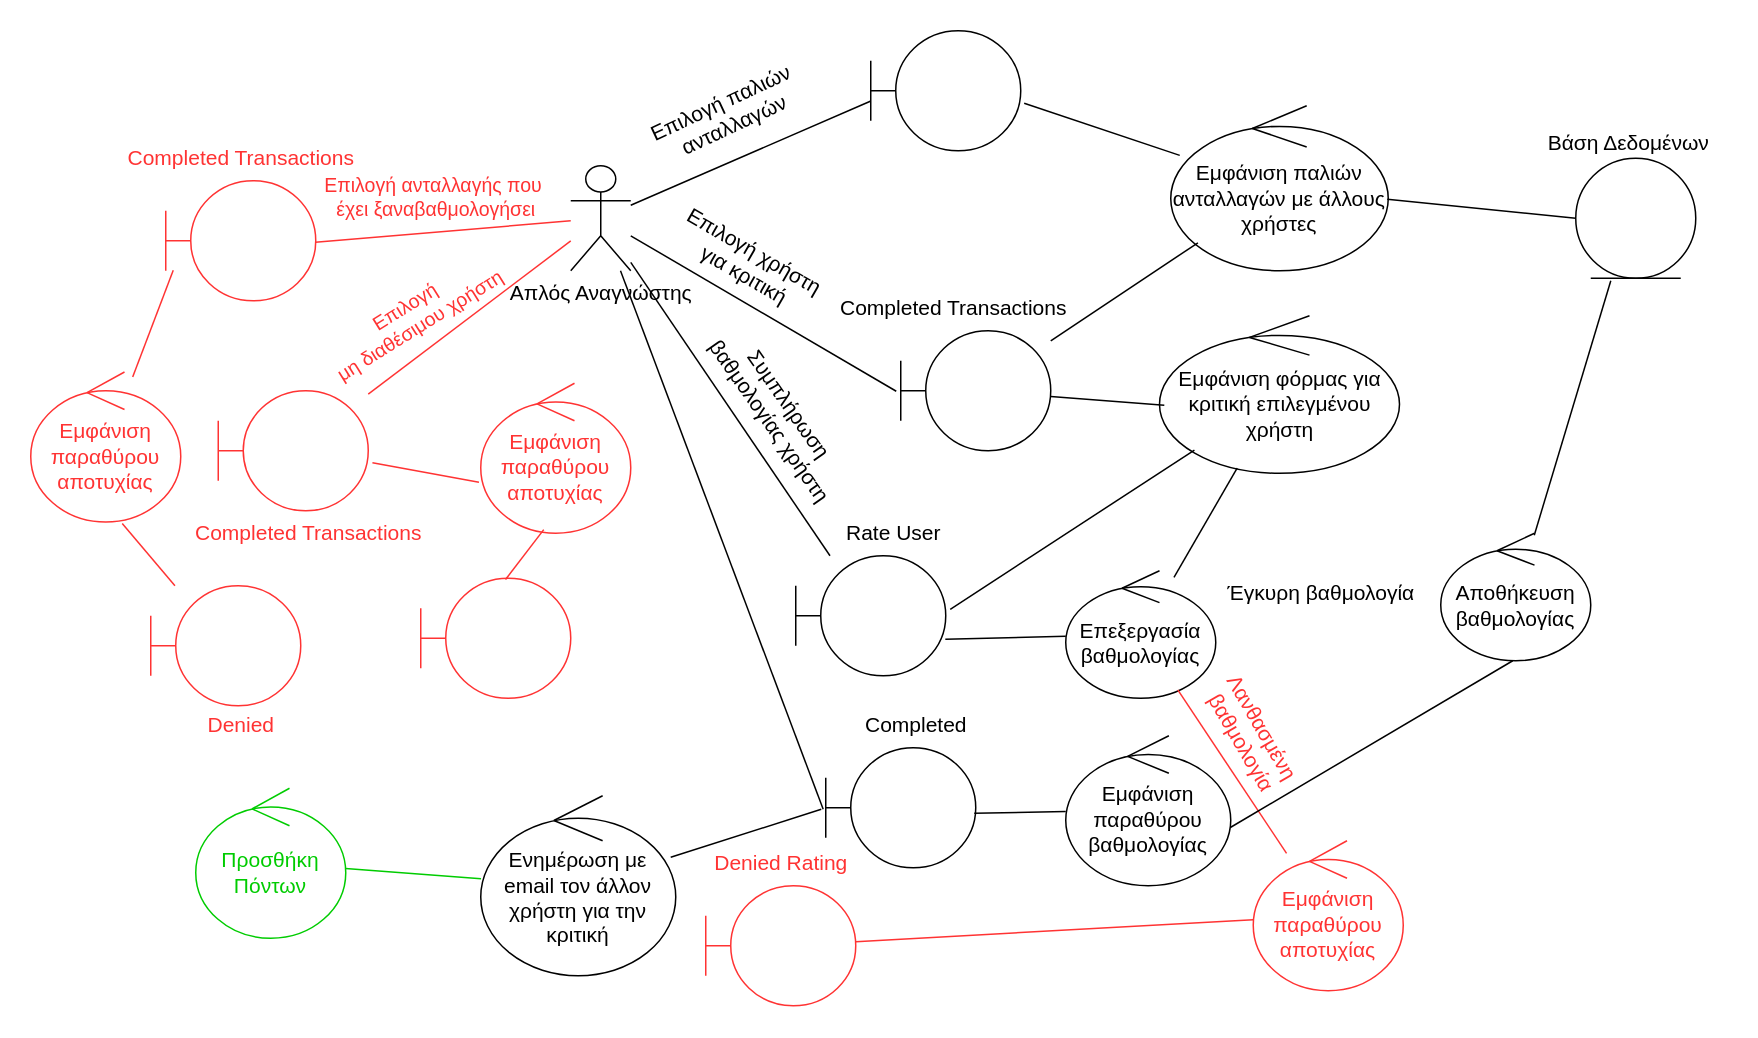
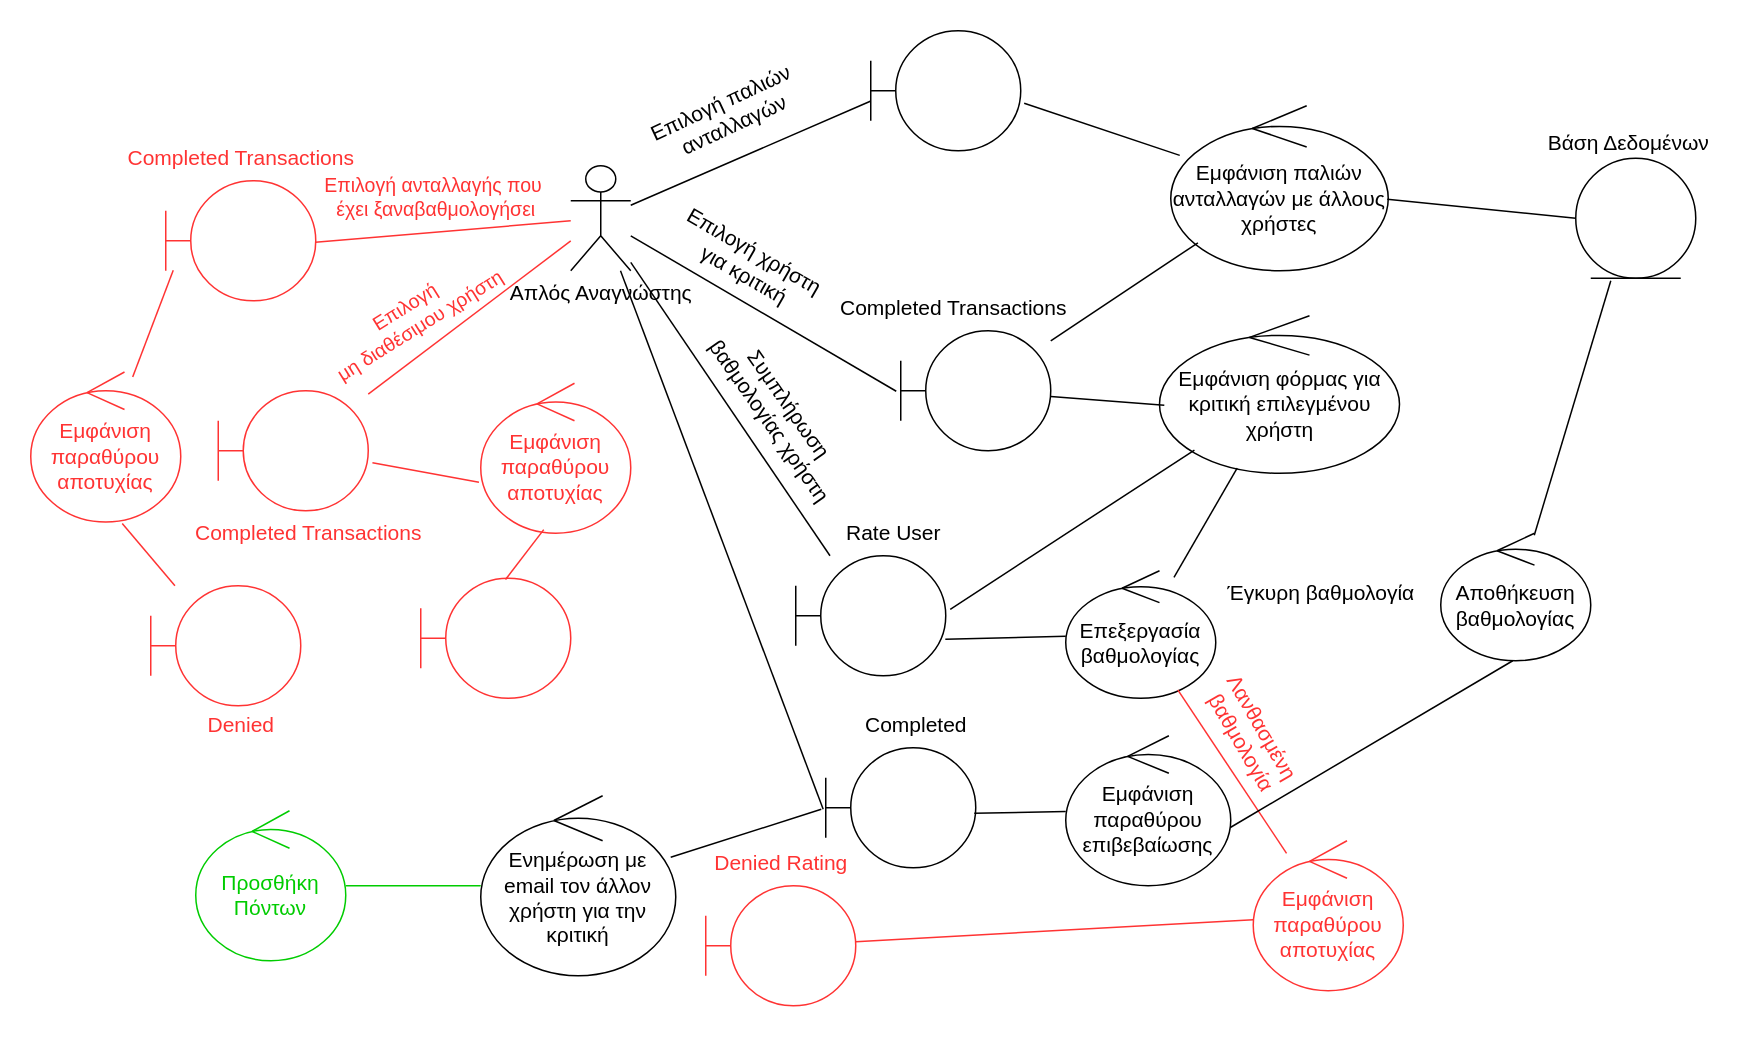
- <mxCell id="28" value="&lt;span style=&quot;font-size: 14px;&quot;&gt;Εμφάνιση παραθύρου βαθμολογίας&lt;/span&gt;" style="ellipse;shape=umlControl;whiteSpace=wrap;html=1;" parent="1" vertex="1"><mxGeometry x="710" y="490" width="110" height="100" as="geometry" /></mxCell>
+ <mxCell id="28" value="&lt;span style=&quot;font-size: 14px;&quot;&gt;Εμφάνιση παραθύρου επιβεβαίωσης&lt;/span&gt;" style="ellipse;shape=umlControl;whiteSpace=wrap;html=1;" parent="1" vertex="1"><mxGeometry x="710" y="490" width="110" height="100" as="geometry" /></mxCell>
- <mxCell id="60" value="&lt;span style=&quot;font-size: 14px;&quot;&gt;Προσθήκη Πόντων&lt;/span&gt;" style="ellipse;shape=umlControl;whiteSpace=wrap;html=1;fontColor=#00CC00;strokeColor=#00CC00;" vertex="1" parent="1"><mxGeometry x="130" y="525" width="100" height="100" as="geometry" /></mxCell>
+ <mxCell id="60" value="&lt;span style=&quot;font-size: 14px;&quot;&gt;Προσθήκη Πόντων&lt;/span&gt;" style="ellipse;shape=umlControl;whiteSpace=wrap;html=1;fontColor=#00CC00;strokeColor=#00CC00;" vertex="1" parent="1"><mxGeometry x="130" y="540" width="100" height="100" as="geometry" /></mxCell>
